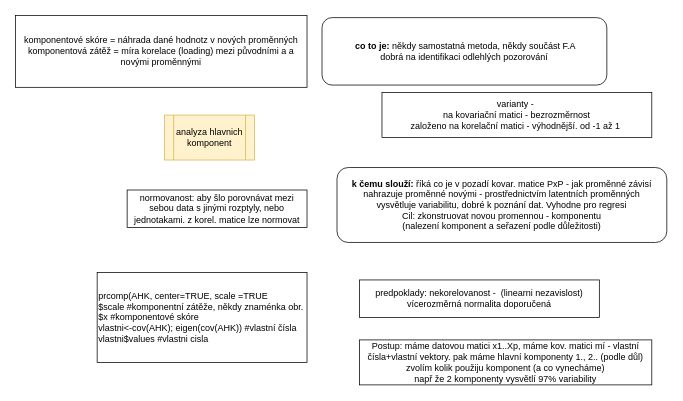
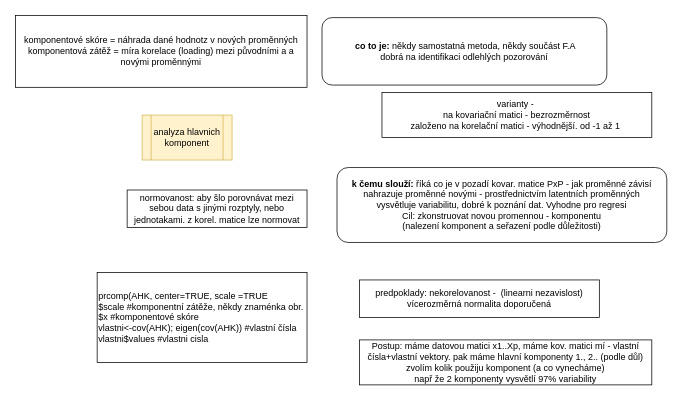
- <mxCell id="3" value="analyza hlavnich komponent" style="shape=process;whiteSpace=wrap;html=1;backgroundOutline=1;fillColor=#fff2cc;strokeColor=#d6b656;" vertex="1" parent="1"><mxGeometry x="219" y="153" width="120" height="60" as="geometry" /></mxCell>
+ <mxCell id="3" value="analyza hlavnich komponent" style="shape=process;whiteSpace=wrap;html=1;backgroundOutline=1;fillColor=#fff2cc;strokeColor=#d6b656;" vertex="1" parent="1"><mxGeometry x="189" y="153" width="120" height="60" as="geometry" /></mxCell>
